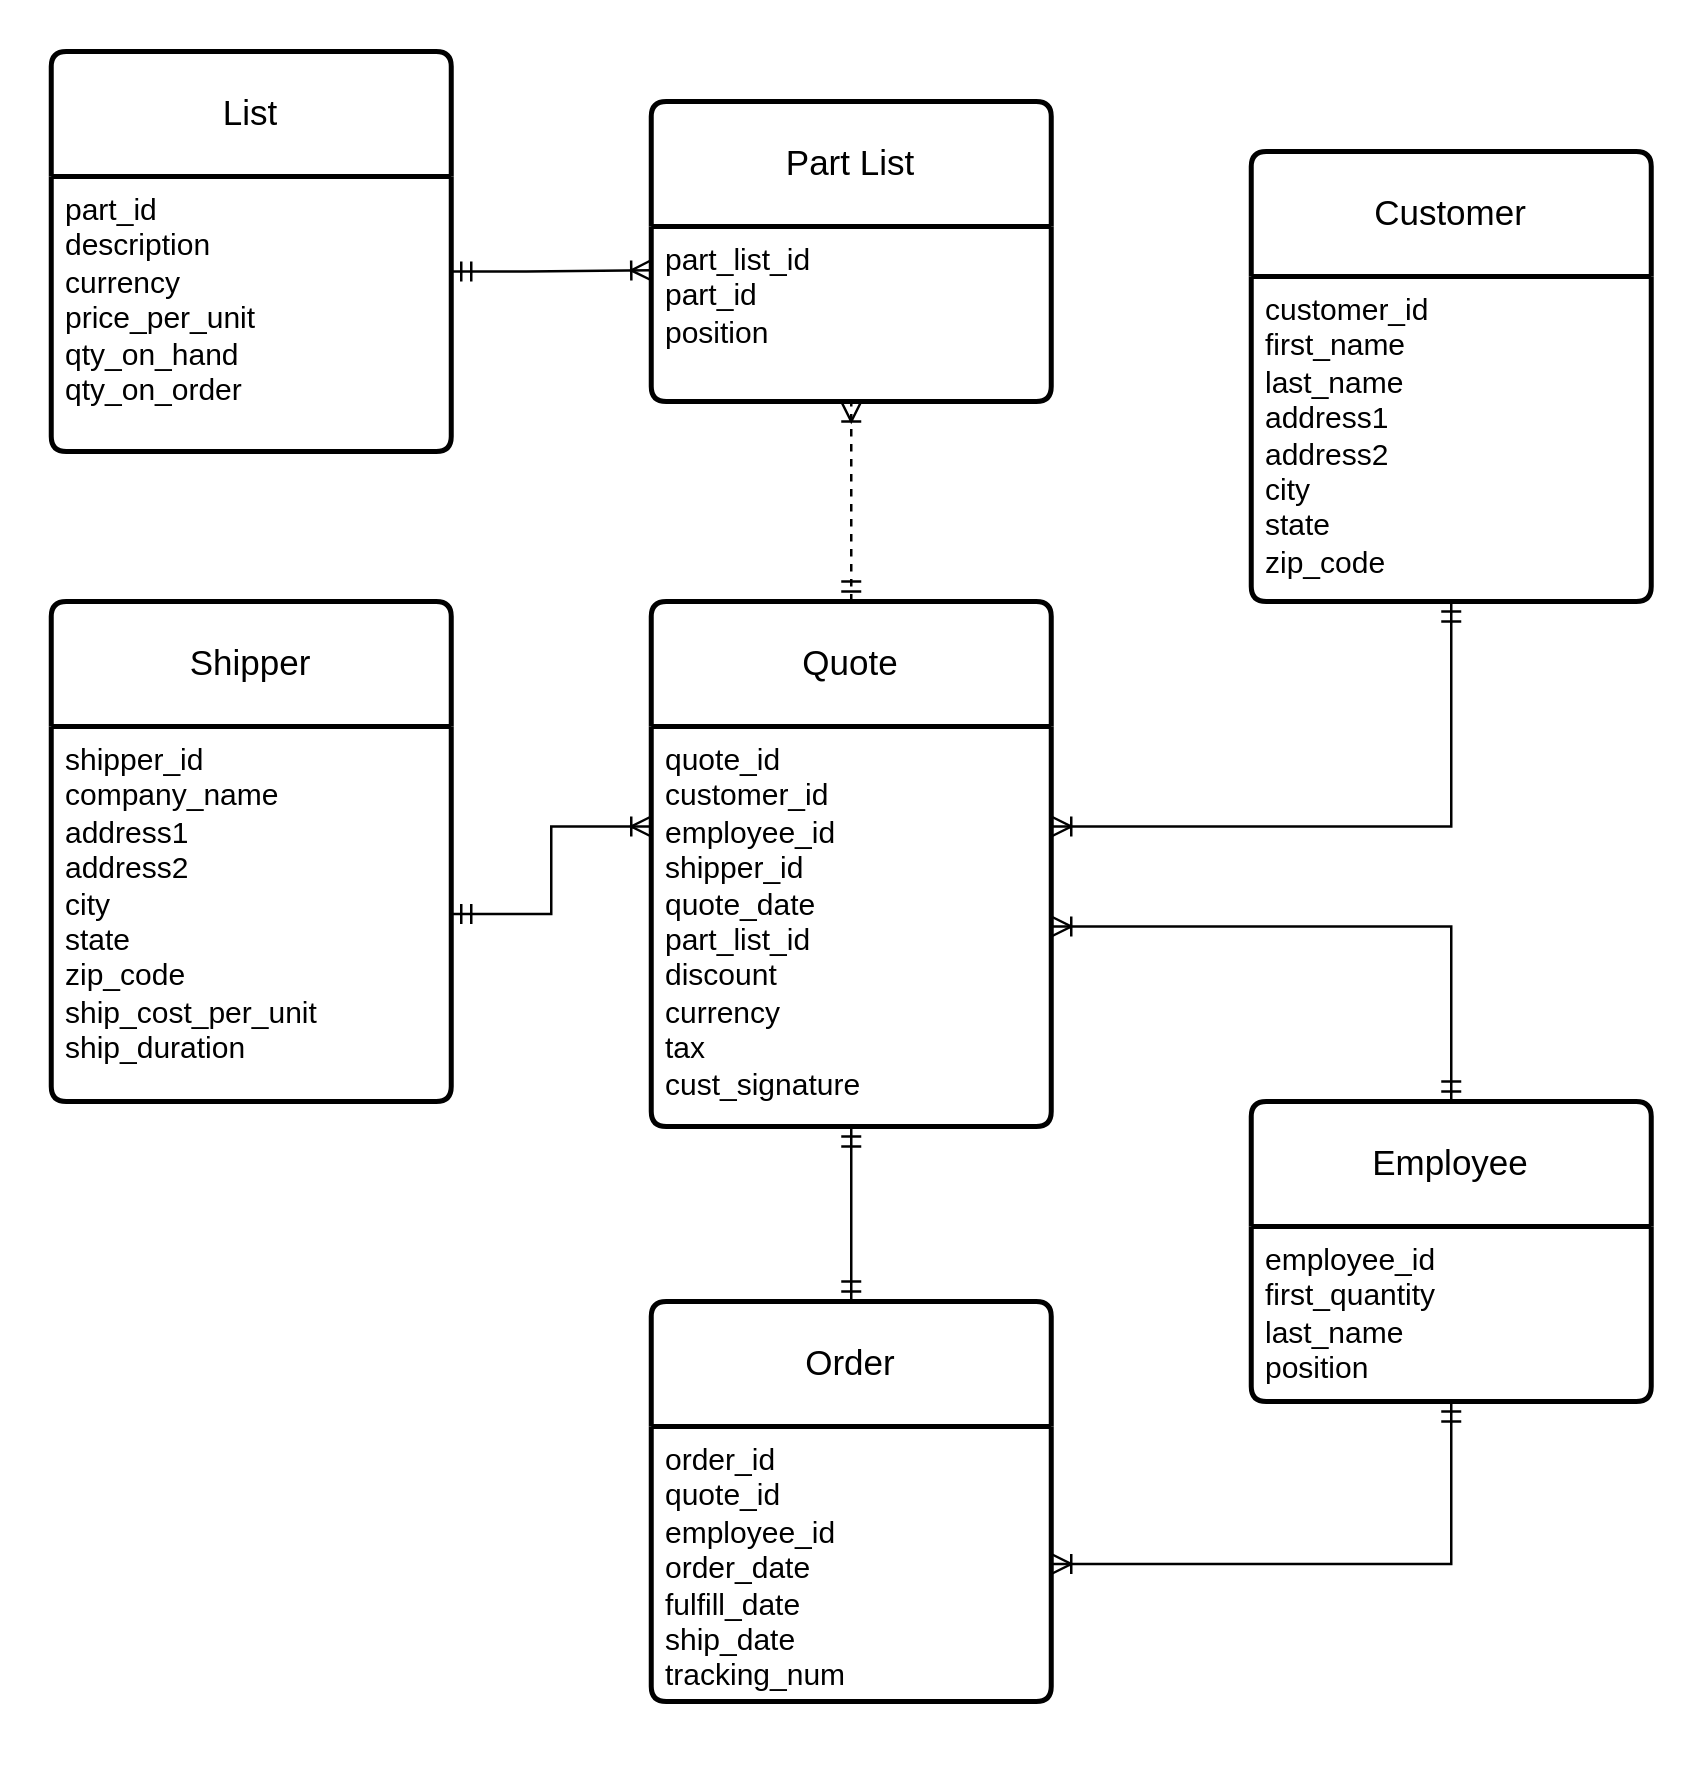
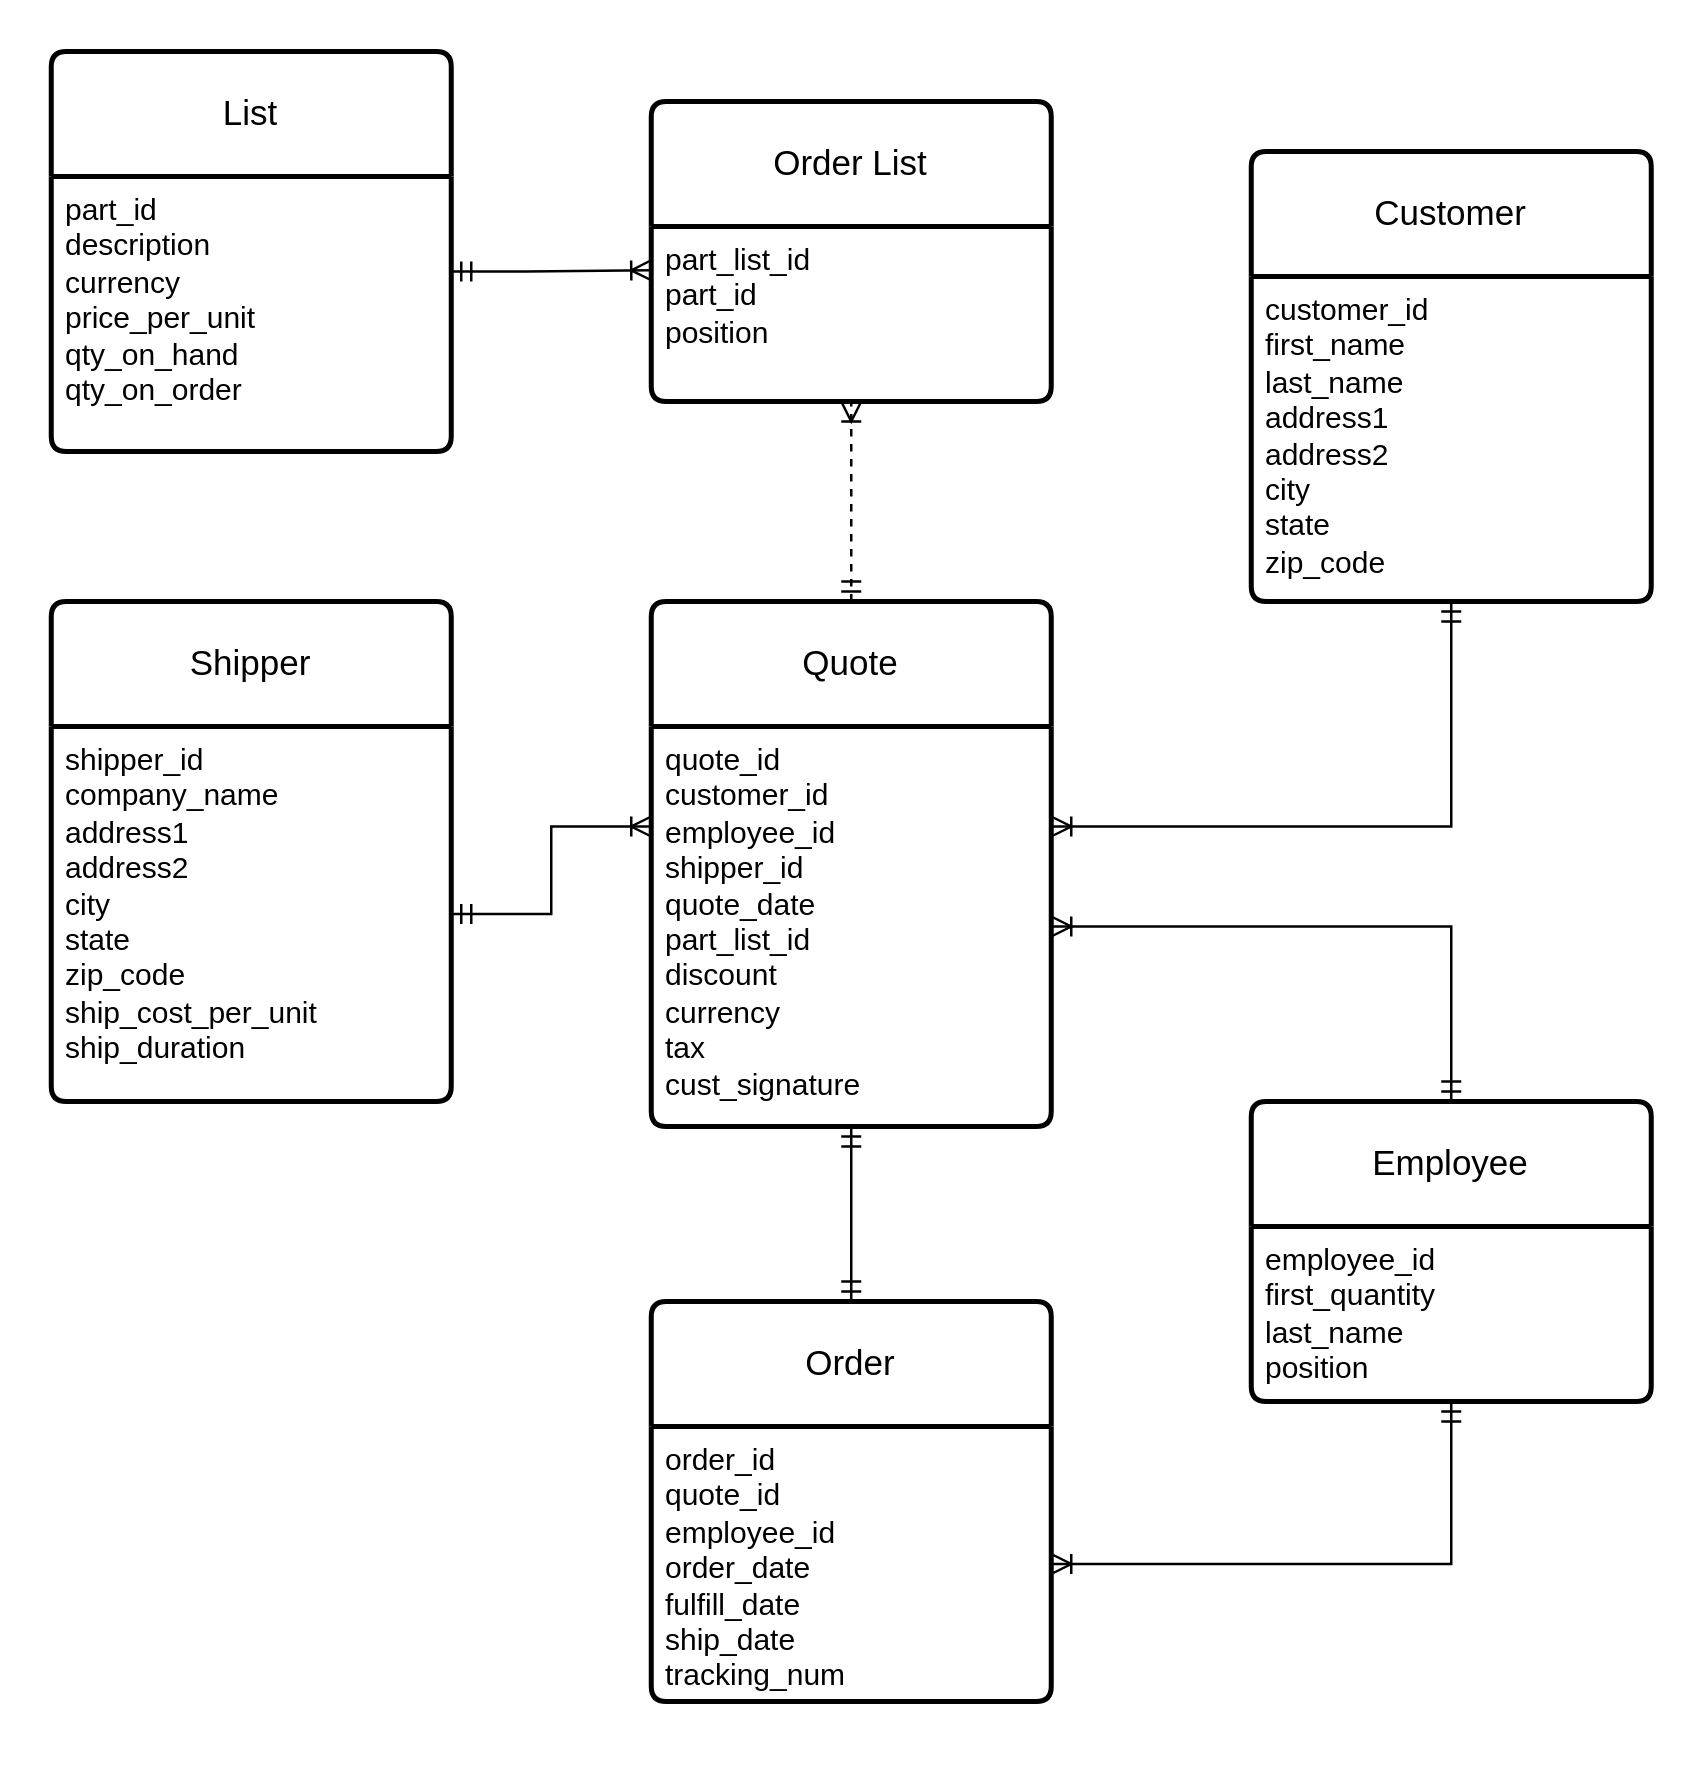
- <mxCell id="8" value="Part List" style="swimlane;childLayout=stackLayout;horizontal=1;startSize=50;horizontalStack=0;rounded=1;fontSize=14;fontStyle=0;strokeWidth=2;resizeParent=0;resizeLast=1;shadow=0;dashed=0;align=center;arcSize=4;whiteSpace=wrap;html=1;" vertex="1" parent="1"><mxGeometry x="260" y="40" width="160" height="120" as="geometry" /></mxCell>
+ <mxCell id="8" value="Order List" style="swimlane;childLayout=stackLayout;horizontal=1;startSize=50;horizontalStack=0;rounded=1;fontSize=14;fontStyle=0;strokeWidth=2;resizeParent=0;resizeLast=1;shadow=0;dashed=0;align=center;arcSize=4;whiteSpace=wrap;html=1;" vertex="1" parent="1"><mxGeometry x="260" y="40" width="160" height="120" as="geometry" /></mxCell>
